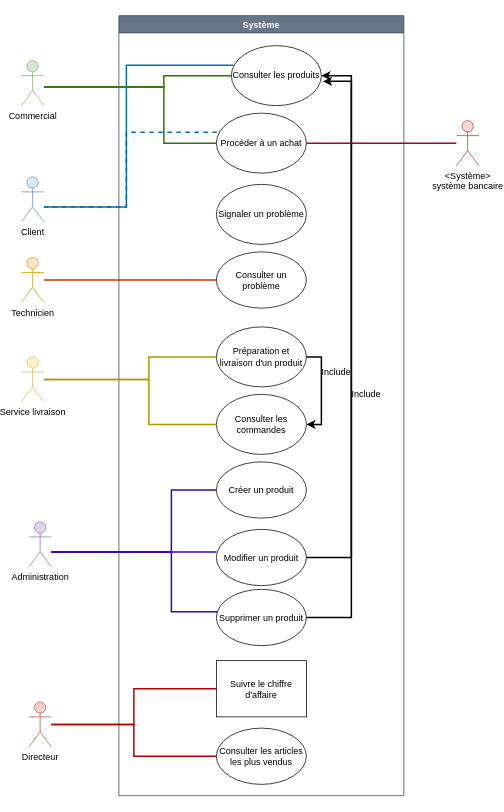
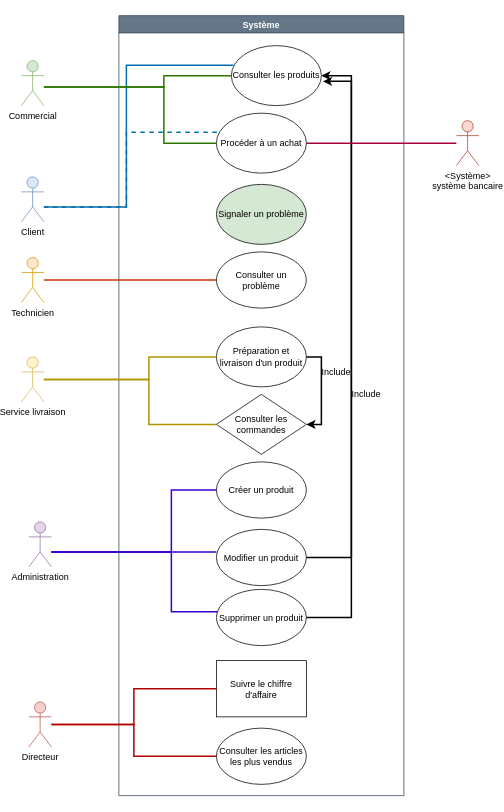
- <mxCell id="7" value="Signaler un problème" style="ellipse;whiteSpace=wrap;html=1;" vertex="1" parent="2"><mxGeometry x="130" y="225" width="120" height="80" as="geometry" /></mxCell>
+ <mxCell id="7" value="Signaler un problème" style="ellipse;whiteSpace=wrap;html=1;fillColor=#d5e8d4;" vertex="1" parent="2"><mxGeometry x="130" y="225" width="120" height="80" as="geometry" /></mxCell>
- <mxCell id="6" value="Consulter les commandes" style="ellipse;whiteSpace=wrap;html=1;" vertex="1" parent="2"><mxGeometry x="130" y="505" width="120" height="80" as="geometry" /></mxCell>
+ <mxCell id="6" value="Consulter les commandes" style="rhombus;whiteSpace=wrap;html=1;" vertex="1" parent="2"><mxGeometry x="130" y="505" width="120" height="80" as="geometry" /></mxCell>
